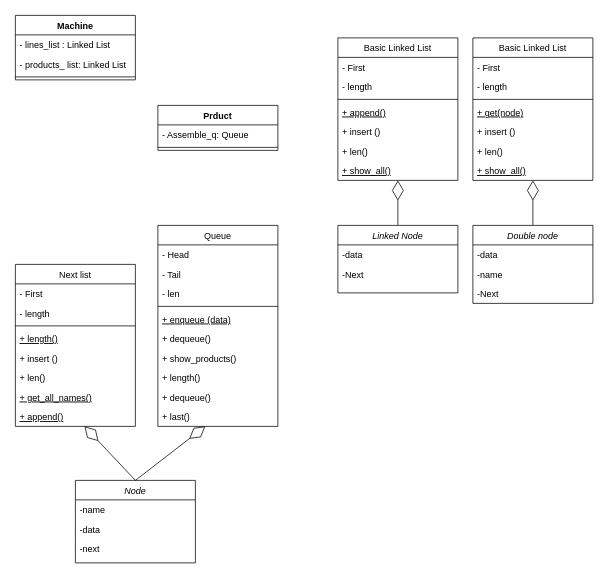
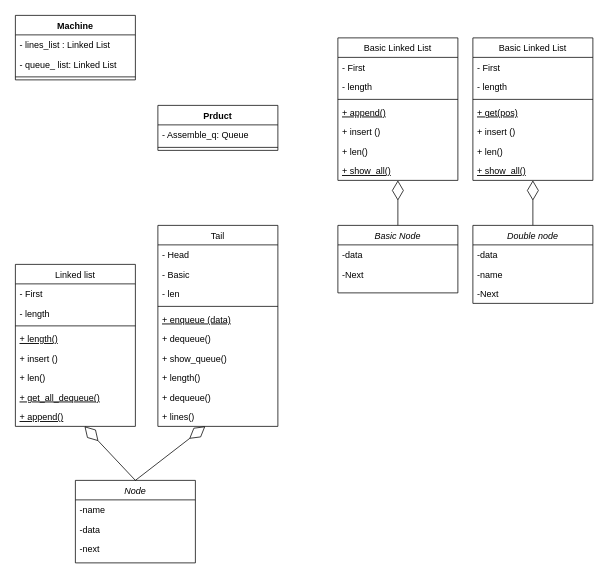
- <mxCell id="55" value="- products_ list: Linked List" style="text;strokeColor=none;fillColor=none;align=left;verticalAlign=top;spacingLeft=4;spacingRight=4;overflow=hidden;rotatable=0;points=[[0,0.5],[1,0.5]];portConstraint=eastwest;" vertex="1" parent="53"><mxGeometry y="52" width="160" height="26" as="geometry" /></mxCell>
+ <mxCell id="55" value="- queue_ list: Linked List" style="text;strokeColor=none;fillColor=none;align=left;verticalAlign=top;spacingLeft=4;spacingRight=4;overflow=hidden;rotatable=0;points=[[0,0.5],[1,0.5]];portConstraint=eastwest;" vertex="1" parent="53"><mxGeometry y="52" width="160" height="26" as="geometry" /></mxCell>
- <mxCell id="49" value="+ get(node)" style="text;align=left;verticalAlign=top;spacingLeft=4;spacingRight=4;overflow=hidden;rotatable=0;points=[[0,0.5],[1,0.5]];portConstraint=eastwest;fontStyle=4" vertex="1" parent="45"><mxGeometry y="86" width="160" height="26" as="geometry" /></mxCell>
+ <mxCell id="49" value="+ get(pos)" style="text;align=left;verticalAlign=top;spacingLeft=4;spacingRight=4;overflow=hidden;rotatable=0;points=[[0,0.5],[1,0.5]];portConstraint=eastwest;fontStyle=4" vertex="1" parent="45"><mxGeometry y="86" width="160" height="26" as="geometry" /></mxCell>
- <mxCell id="15" value="Queue" style="swimlane;fontStyle=0;align=center;verticalAlign=top;childLayout=stackLayout;horizontal=1;startSize=26;horizontalStack=0;resizeParent=1;resizeLast=0;collapsible=1;marginBottom=0;rounded=0;shadow=0;strokeWidth=1;" parent="1" vertex="1"><mxGeometry x="210" y="300" width="160" height="268" as="geometry"><mxRectangle x="130" y="380" width="160" height="26" as="alternateBounds" /></mxGeometry></mxCell>
+ <mxCell id="15" value="Tail" style="swimlane;fontStyle=0;align=center;verticalAlign=top;childLayout=stackLayout;horizontal=1;startSize=26;horizontalStack=0;resizeParent=1;resizeLast=0;collapsible=1;marginBottom=0;rounded=0;shadow=0;strokeWidth=1;" parent="1" vertex="1"><mxGeometry x="210" y="300" width="160" height="268" as="geometry"><mxRectangle x="130" y="380" width="160" height="26" as="alternateBounds" /></mxGeometry></mxCell>
- <mxCell id="29" value="Linked Node" style="swimlane;fontStyle=2;align=center;verticalAlign=top;childLayout=stackLayout;horizontal=1;startSize=26;horizontalStack=0;resizeParent=1;resizeLast=0;collapsible=1;marginBottom=0;rounded=0;shadow=0;strokeWidth=1;" parent="1" vertex="1"><mxGeometry x="450" y="300" width="160" height="90" as="geometry"><mxRectangle x="230" y="140" width="160" height="26" as="alternateBounds" /></mxGeometry></mxCell>
+ <mxCell id="29" value="Basic Node" style="swimlane;fontStyle=2;align=center;verticalAlign=top;childLayout=stackLayout;horizontal=1;startSize=26;horizontalStack=0;resizeParent=1;resizeLast=0;collapsible=1;marginBottom=0;rounded=0;shadow=0;strokeWidth=1;" parent="1" vertex="1"><mxGeometry x="450" y="300" width="160" height="90" as="geometry"><mxRectangle x="230" y="140" width="160" height="26" as="alternateBounds" /></mxGeometry></mxCell>
- <mxCell id="6" value="Next list" style="swimlane;fontStyle=0;align=center;verticalAlign=top;childLayout=stackLayout;horizontal=1;startSize=26;horizontalStack=0;resizeParent=1;resizeLast=0;collapsible=1;marginBottom=0;rounded=0;shadow=0;strokeWidth=1;" parent="1" vertex="1"><mxGeometry x="20" y="352" width="160" height="216" as="geometry"><mxRectangle x="130" y="380" width="160" height="26" as="alternateBounds" /></mxGeometry></mxCell>
+ <mxCell id="6" value="Linked list" style="swimlane;fontStyle=0;align=center;verticalAlign=top;childLayout=stackLayout;horizontal=1;startSize=26;horizontalStack=0;resizeParent=1;resizeLast=0;collapsible=1;marginBottom=0;rounded=0;shadow=0;strokeWidth=1;" parent="1" vertex="1"><mxGeometry x="20" y="352" width="160" height="216" as="geometry"><mxRectangle x="130" y="380" width="160" height="26" as="alternateBounds" /></mxGeometry></mxCell>
- <mxCell id="17" value="- Tail" style="text;align=left;verticalAlign=top;spacingLeft=4;spacingRight=4;overflow=hidden;rotatable=0;points=[[0,0.5],[1,0.5]];portConstraint=eastwest;rounded=0;shadow=0;html=0;" parent="15" vertex="1"><mxGeometry y="52" width="160" height="26" as="geometry" /></mxCell>
+ <mxCell id="17" value="- Basic" style="text;align=left;verticalAlign=top;spacingLeft=4;spacingRight=4;overflow=hidden;rotatable=0;points=[[0,0.5],[1,0.5]];portConstraint=eastwest;rounded=0;shadow=0;html=0;" parent="15" vertex="1"><mxGeometry y="52" width="160" height="26" as="geometry" /></mxCell>
- <mxCell id="22" value="+ show_products()" style="text;align=left;verticalAlign=top;spacingLeft=4;spacingRight=4;overflow=hidden;rotatable=0;points=[[0,0.5],[1,0.5]];portConstraint=eastwest;" parent="15" vertex="1"><mxGeometry y="164" width="160" height="26" as="geometry" /></mxCell>
+ <mxCell id="22" value="+ show_queue()" style="text;align=left;verticalAlign=top;spacingLeft=4;spacingRight=4;overflow=hidden;rotatable=0;points=[[0,0.5],[1,0.5]];portConstraint=eastwest;" parent="15" vertex="1"><mxGeometry y="164" width="160" height="26" as="geometry" /></mxCell>
- <mxCell id="13" value="+ get_all_names()" style="text;align=left;verticalAlign=top;spacingLeft=4;spacingRight=4;overflow=hidden;rotatable=0;points=[[0,0.5],[1,0.5]];portConstraint=eastwest;fontStyle=4" parent="6" vertex="1"><mxGeometry y="164" width="160" height="26" as="geometry" /></mxCell>
+ <mxCell id="13" value="+ get_all_dequeue()" style="text;align=left;verticalAlign=top;spacingLeft=4;spacingRight=4;overflow=hidden;rotatable=0;points=[[0,0.5],[1,0.5]];portConstraint=eastwest;fontStyle=4" parent="6" vertex="1"><mxGeometry y="164" width="160" height="26" as="geometry" /></mxCell>
- <mxCell id="25" value="+ last()" style="text;align=left;verticalAlign=top;spacingLeft=4;spacingRight=4;overflow=hidden;rotatable=0;points=[[0,0.5],[1,0.5]];portConstraint=eastwest;" parent="15" vertex="1"><mxGeometry y="242" width="160" height="26" as="geometry" /></mxCell>
+ <mxCell id="25" value="+ lines()" style="text;align=left;verticalAlign=top;spacingLeft=4;spacingRight=4;overflow=hidden;rotatable=0;points=[[0,0.5],[1,0.5]];portConstraint=eastwest;" parent="15" vertex="1"><mxGeometry y="242" width="160" height="26" as="geometry" /></mxCell>
